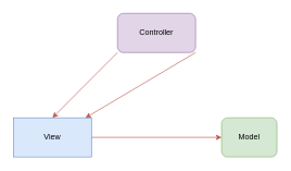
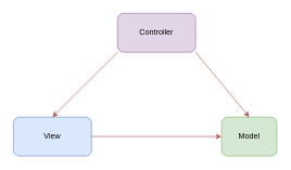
- <mxCell id="7" value="" style="endArrow=classic;html=1;exitX=1;exitY=1;exitDx=0;exitDy=0;fillColor=#f8cecc;strokeColor=#b85450;" edge="1" parent="1" source="2" target="4"><mxGeometry width="50" height="50" relative="1" as="geometry"><mxPoint x="430" y="130" as="sourcePoint" /><mxPoint x="480" y="80" as="targetPoint" /></mxGeometry></mxCell>
+ <mxCell id="7" value="" style="endArrow=classic;html=1;exitX=1;exitY=1;exitDx=0;exitDy=0;entryX=0.5;entryY=0;entryDx=0;entryDy=0;fillColor=#f8cecc;strokeColor=#b85450;" edge="1" parent="1" source="2" target="5"><mxGeometry width="50" height="50" relative="1" as="geometry"><mxPoint x="430" y="130" as="sourcePoint" /><mxPoint x="480" y="80" as="targetPoint" /></mxGeometry></mxCell>
- <mxCell id="4" value="View" style="whiteSpace=wrap;html=1;fillColor=#dae8fc;strokeColor=#6c8ebf;rounded=0;" vertex="1" parent="1"><mxGeometry x="20" y="180" width="120" height="60" as="geometry" /></mxCell>
+ <mxCell id="4" value="View" style="rounded=1;whiteSpace=wrap;html=1;fillColor=#dae8fc;strokeColor=#6c8ebf;" vertex="1" parent="1"><mxGeometry x="20" y="180" width="120" height="60" as="geometry" /></mxCell>
